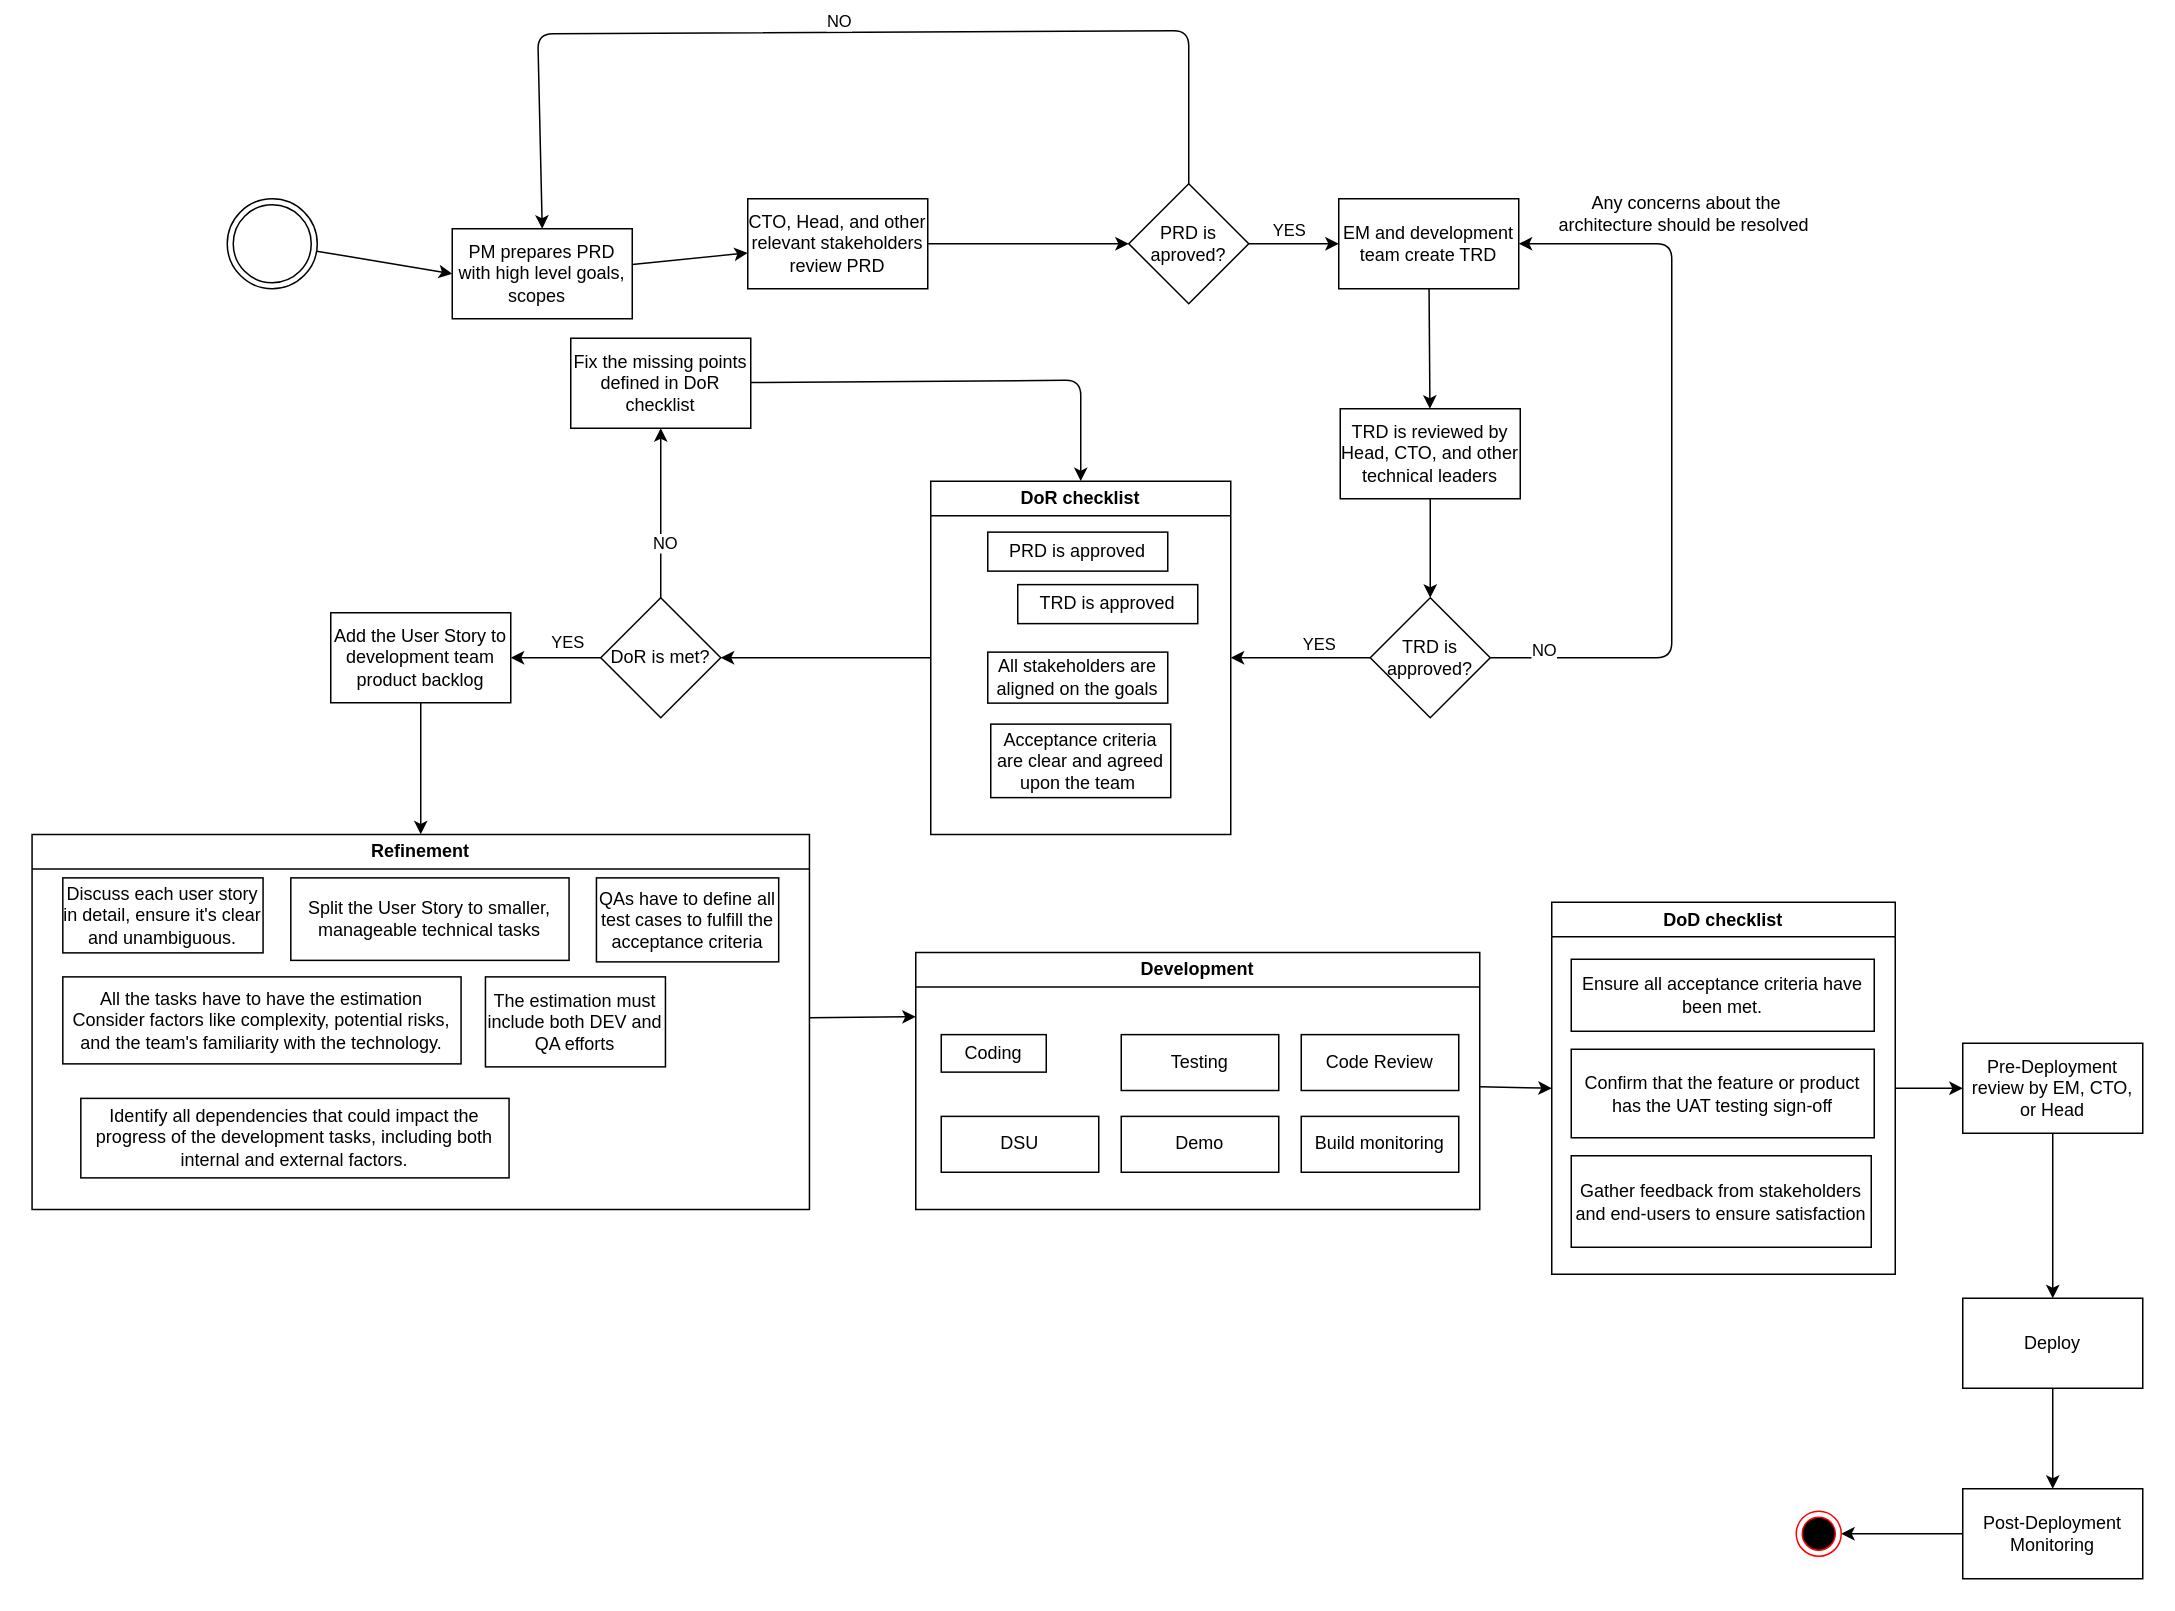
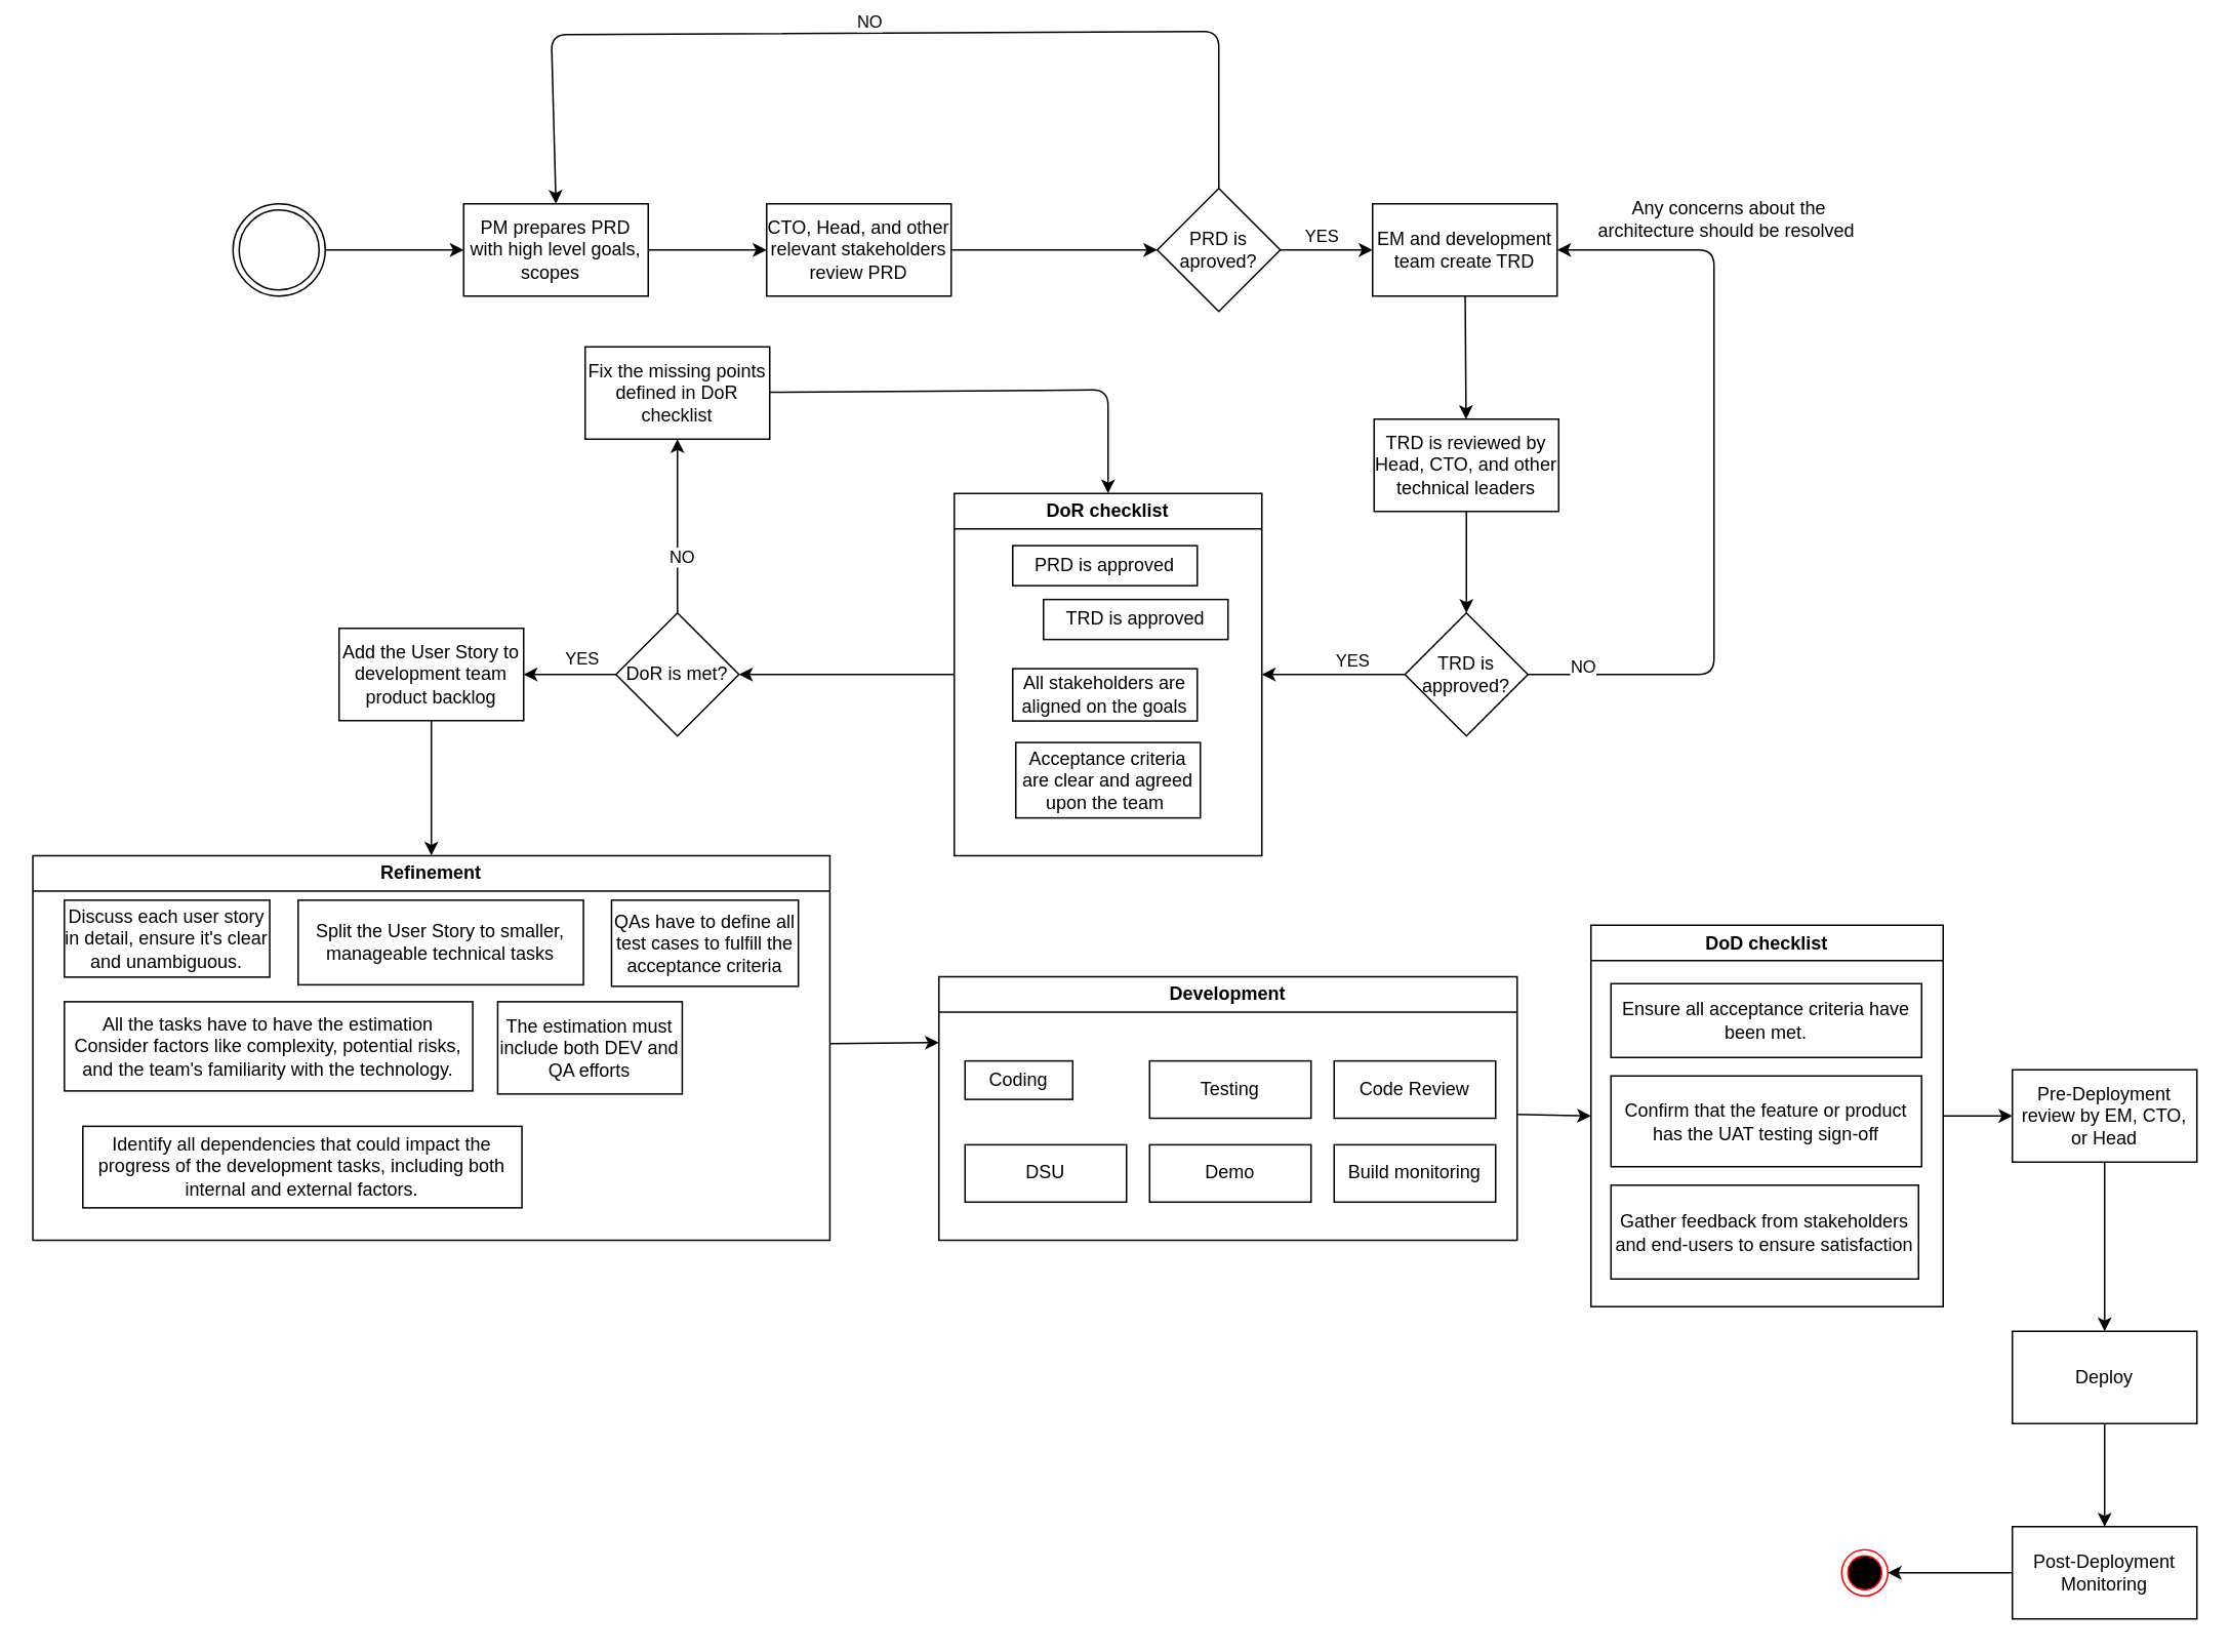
- <mxCell id="3" value="PM prepares PRD&lt;br&gt;with high level goals, scopes&amp;nbsp;&amp;nbsp;" style="rounded=0;whiteSpace=wrap;html=1;" parent="1" vertex="1"><mxGeometry x="301" y="152" width="120" height="60" as="geometry" /></mxCell>
+ <mxCell id="3" value="PM prepares PRD&lt;br&gt;with high level goals, scopes&amp;nbsp;&amp;nbsp;" style="rounded=0;whiteSpace=wrap;html=1;" parent="1" vertex="1"><mxGeometry x="301" y="132" width="120" height="60" as="geometry" /></mxCell>
